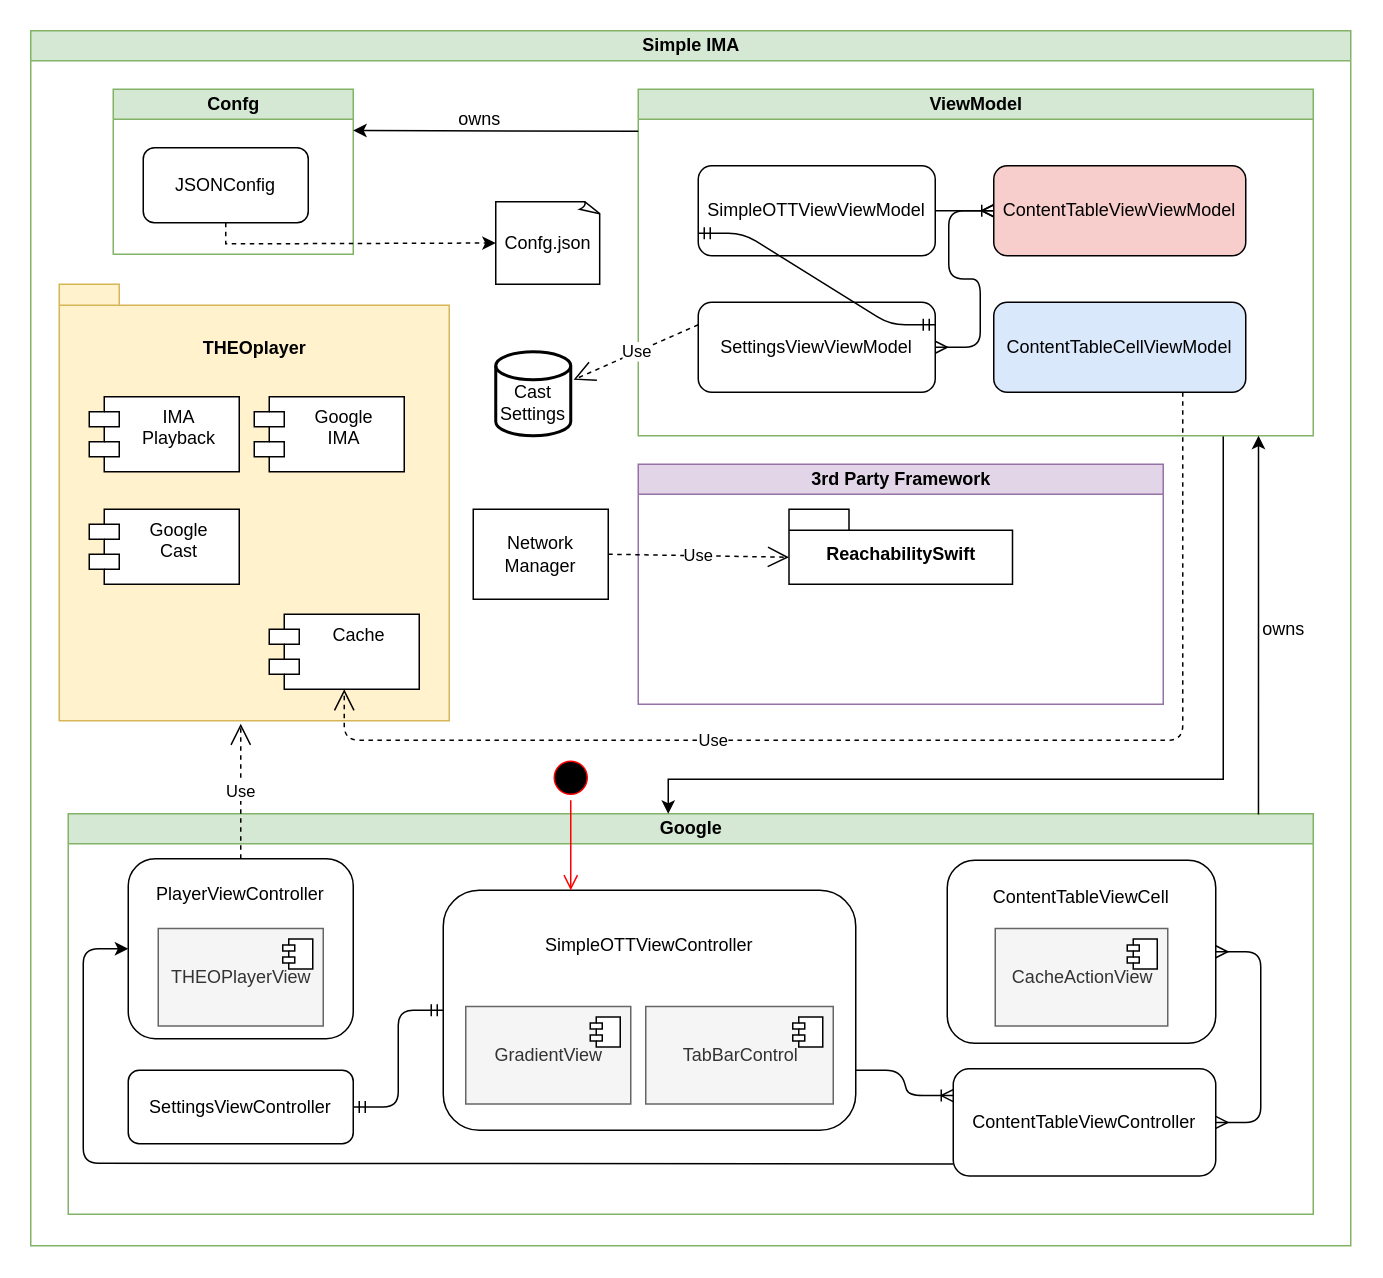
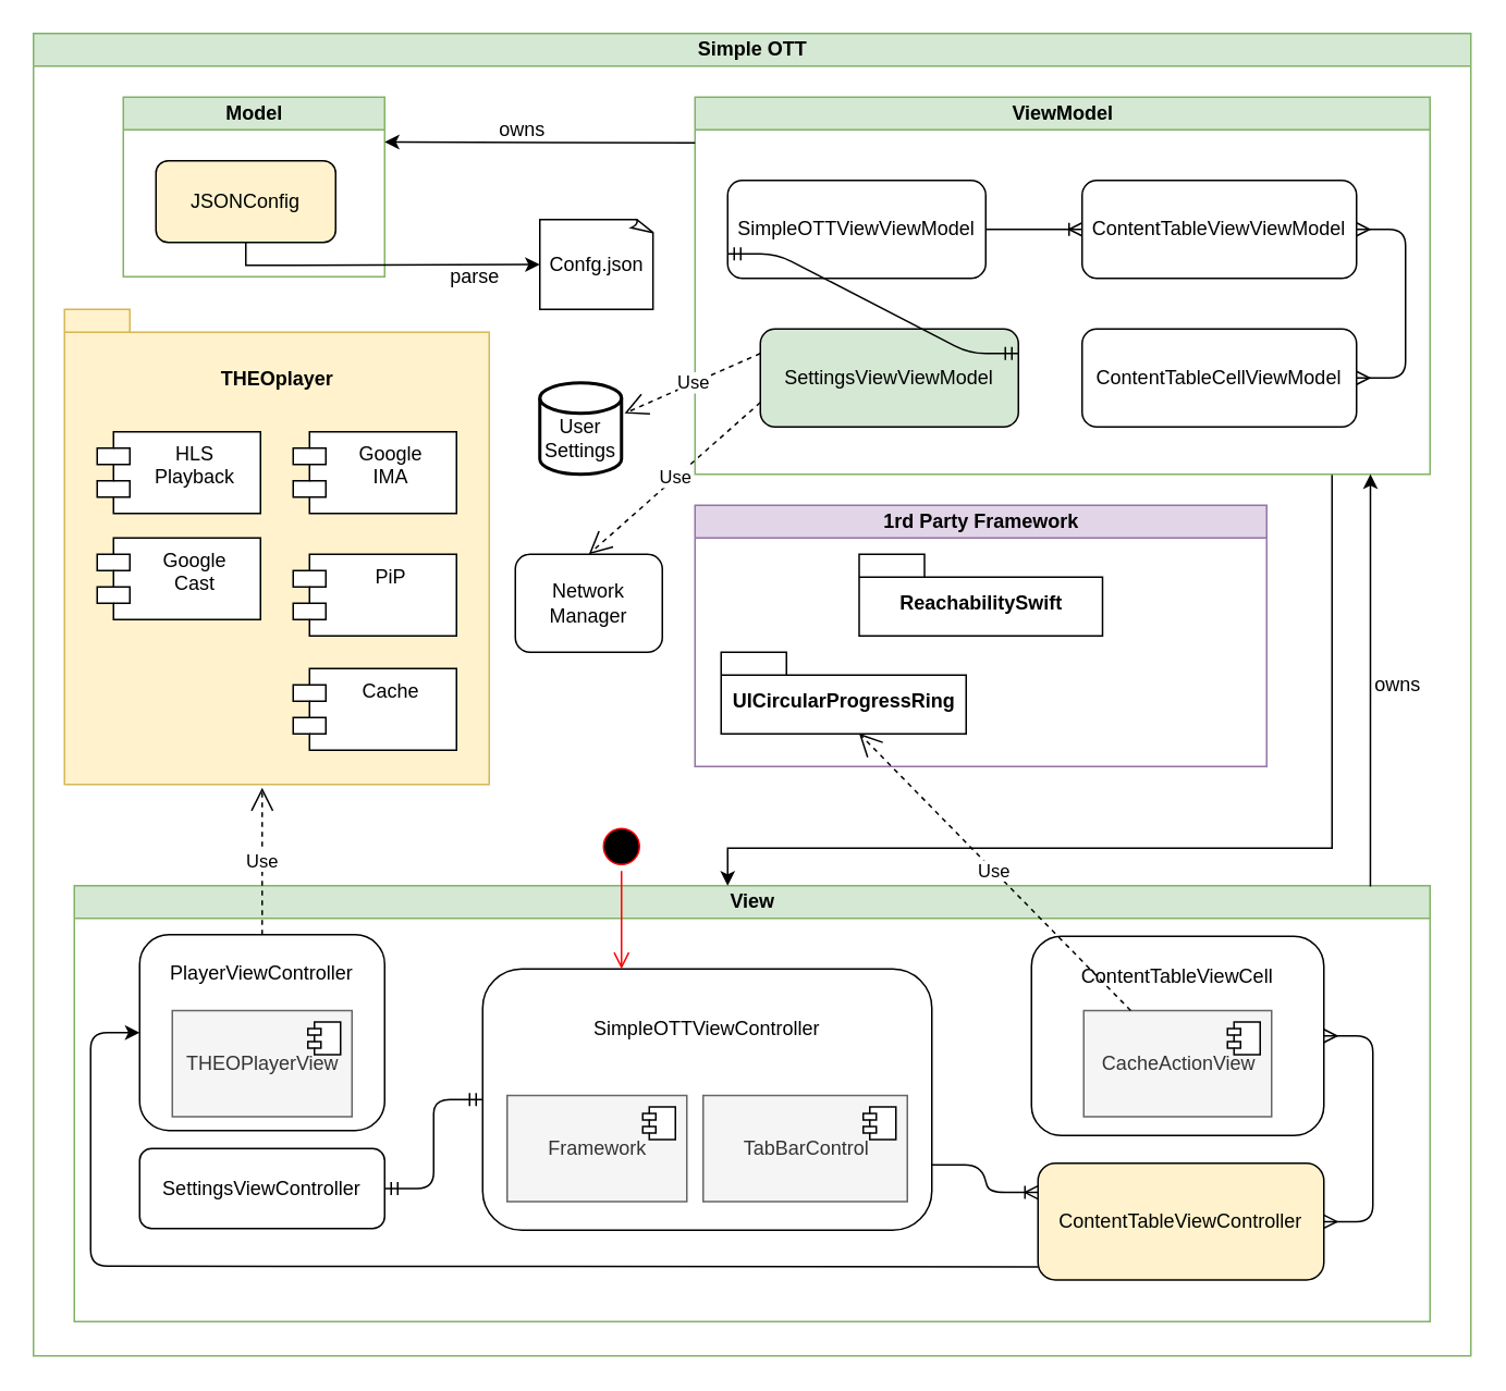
- <mxCell id="2" value="Simple IMA" style="swimlane;html=1;startSize=20;horizontal=1;containerType=tree;fillColor=#d5e8d4;strokeColor=#82b366;" parent="1" vertex="1"><mxGeometry x="20" y="20" width="880" height="810" as="geometry" /></mxCell>
+ <mxCell id="2" value="Simple OTT" style="swimlane;html=1;startSize=20;horizontal=1;containerType=tree;fillColor=#d5e8d4;strokeColor=#82b366;" parent="1" vertex="1"><mxGeometry x="20" y="20" width="880" height="810" as="geometry" /></mxCell>
- <mxCell id="3" value="Confg" style="swimlane;html=1;startSize=20;horizontal=1;containerType=tree;fillColor=#d5e8d4;strokeColor=#82b366;" parent="2" vertex="1"><mxGeometry x="55" y="39" width="160" height="110" as="geometry" /></mxCell>
+ <mxCell id="3" value="Model" style="swimlane;html=1;startSize=20;horizontal=1;containerType=tree;fillColor=#d5e8d4;strokeColor=#82b366;" parent="2" vertex="1"><mxGeometry x="55" y="39" width="160" height="110" as="geometry" /></mxCell>
- <mxCell id="4" value="JSONConfig" style="rounded=1;whiteSpace=wrap;html=1;" vertex="1" parent="3"><mxGeometry x="20" y="39" width="110" height="50" as="geometry" /></mxCell>
+ <mxCell id="4" value="JSONConfig" style="rounded=1;whiteSpace=wrap;html=1;fillColor=#fff2cc;" vertex="1" parent="3"><mxGeometry x="20" y="39" width="110" height="50" as="geometry" /></mxCell>
- <mxCell id="26" value="SimpleOTTViewViewModel" style="rounded=1;whiteSpace=wrap;html=1;" vertex="1" parent="25"><mxGeometry x="40" y="51" width="158" height="60" as="geometry" /></mxCell>
+ <mxCell id="26" value="SimpleOTTViewViewModel" style="rounded=1;whiteSpace=wrap;html=1;" vertex="1" parent="25"><mxGeometry x="20" y="51" width="158" height="60" as="geometry" /></mxCell>
- <mxCell id="27" value="ContentTableViewViewModel" style="rounded=1;whiteSpace=wrap;html=1;fillColor=#f8cecc;" vertex="1" parent="25"><mxGeometry x="237" y="51" width="168" height="60" as="geometry" /></mxCell>
+ <mxCell id="27" value="ContentTableViewViewModel" style="rounded=1;whiteSpace=wrap;html=1;" vertex="1" parent="25"><mxGeometry x="237" y="51" width="168" height="60" as="geometry" /></mxCell>
- <mxCell id="58" style="edgeStyle=orthogonalEdgeStyle;rounded=0;orthogonalLoop=1;jettySize=auto;html=1;exitX=0.5;exitY=1;exitDx=0;exitDy=0;entryX=0;entryY=0.5;entryDx=0;entryDy=0;entryPerimeter=0;dashed=1;" edge="1" parent="2" source="4" target="55"><mxGeometry relative="1" as="geometry"><Array as="points"><mxPoint x="160" y="142" /><mxPoint x="263" y="142" /></Array></mxGeometry></mxCell>
+ <mxCell id="58" style="edgeStyle=orthogonalEdgeStyle;rounded=0;orthogonalLoop=1;jettySize=auto;html=1;exitX=0.5;exitY=1;exitDx=0;exitDy=0;entryX=0;entryY=0.5;entryDx=0;entryDy=0;entryPerimeter=0;" edge="1" parent="2" source="4" target="55"><mxGeometry relative="1" as="geometry"><Array as="points"><mxPoint x="160" y="142" /><mxPoint x="263" y="142" /></Array></mxGeometry></mxCell>
+ <mxCell id="59" value="parse" style="text;html=1;align=center;verticalAlign=middle;resizable=0;points=[];autosize=1;" vertex="1" parent="2"><mxGeometry x="245" y="139" width="50" height="20" as="geometry" /></mxCell>
- <mxCell id="32" value="" style="edgeStyle=entityRelationEdgeStyle;fontSize=12;html=1;endArrow=ERmany;startArrow=ERmany;" edge="1" parent="25" source="27" target="28"><mxGeometry width="100" height="100" relative="1" as="geometry"><mxPoint x="430" y="260" as="sourcePoint" /><mxPoint x="530" y="160" as="targetPoint" /></mxGeometry></mxCell>
+ <mxCell id="32" value="" style="edgeStyle=entityRelationEdgeStyle;fontSize=12;html=1;endArrow=ERmany;startArrow=ERmany;" edge="1" parent="25" source="27" target="29"><mxGeometry width="100" height="100" relative="1" as="geometry"><mxPoint x="430" y="260" as="sourcePoint" /><mxPoint x="530" y="160" as="targetPoint" /></mxGeometry></mxCell>
- <mxCell id="28" value="SettingsViewViewModel" style="rounded=1;whiteSpace=wrap;html=1;" vertex="1" parent="25"><mxGeometry x="40" y="142" width="158" height="60" as="geometry" /></mxCell>
+ <mxCell id="28" value="SettingsViewViewModel" style="rounded=1;whiteSpace=wrap;html=1;fillColor=#d5e8d4;" vertex="1" parent="25"><mxGeometry x="40" y="142" width="158" height="60" as="geometry" /></mxCell>
- <mxCell id="29" value="ContentTableCellViewModel" style="rounded=1;whiteSpace=wrap;html=1;fillColor=#dae8fc;" vertex="1" parent="25"><mxGeometry x="237" y="142" width="168" height="60" as="geometry" /></mxCell>
+ <mxCell id="29" value="ContentTableCellViewModel" style="rounded=1;whiteSpace=wrap;html=1;" vertex="1" parent="25"><mxGeometry x="237" y="142" width="168" height="60" as="geometry" /></mxCell>
- <mxCell id="48" value="Cast Settings" style="text;html=1;strokeColor=none;fillColor=none;align=center;verticalAlign=middle;whiteSpace=wrap;rounded=0;" vertex="1" parent="2"><mxGeometry x="315" y="244" width="40" height="8" as="geometry" /></mxCell>
+ <mxCell id="48" value="User Settings" style="text;html=1;strokeColor=none;fillColor=none;align=center;verticalAlign=middle;whiteSpace=wrap;rounded=0;" vertex="1" parent="2"><mxGeometry x="315" y="244" width="40" height="8" as="geometry" /></mxCell>
- <mxCell id="34" value="IMA&#10;Playback" style="shape=module;align=left;spacingLeft=20;align=center;verticalAlign=top;" vertex="1" parent="2"><mxGeometry x="39" y="244" width="100" height="50" as="geometry" /></mxCell>
+ <mxCell id="34" value="HLS&#10;Playback" style="shape=module;align=left;spacingLeft=20;align=center;verticalAlign=top;" vertex="1" parent="2"><mxGeometry x="39" y="244" width="100" height="50" as="geometry" /></mxCell>
- <mxCell id="36" value="Google&#10;IMA" style="shape=module;align=left;spacingLeft=20;align=center;verticalAlign=top;" vertex="1" parent="2"><mxGeometry x="149" y="244" width="100" height="50" as="geometry" /></mxCell>
+ <mxCell id="36" value="Google&#10;IMA" style="shape=module;align=left;spacingLeft=20;align=center;verticalAlign=top;" vertex="1" parent="2"><mxGeometry x="159" y="244" width="100" height="50" as="geometry" /></mxCell>
+ <mxCell id="49" value="Use" style="endArrow=open;endSize=12;dashed=1;html=1;exitX=0;exitY=0.75;exitDx=0;exitDy=0;entryX=0.5;entryY=0;entryDx=0;entryDy=0;" edge="1" parent="2" source="28" target="50"><mxGeometry width="160" relative="1" as="geometry"><mxPoint x="325" y="275" as="sourcePoint" /><mxPoint x="485" y="275" as="targetPoint" /></mxGeometry></mxCell>
- <mxCell id="39" value="3rd Party Framework" style="swimlane;html=1;startSize=20;horizontal=1;containerType=tree;fillColor=#e1d5e7;strokeColor=#9673a6;" vertex="1" parent="2"><mxGeometry x="405" y="289" width="350" height="160" as="geometry" /></mxCell>
+ <mxCell id="39" value="1rd Party Framework" style="swimlane;html=1;startSize=20;horizontal=1;containerType=tree;fillColor=#e1d5e7;strokeColor=#9673a6;" vertex="1" parent="2"><mxGeometry x="405" y="289" width="350" height="160" as="geometry" /></mxCell>
- <mxCell id="35" value="Google&#10;Cast" style="shape=module;align=left;spacingLeft=20;align=center;verticalAlign=top;" vertex="1" parent="2"><mxGeometry x="39" y="319" width="100" height="50" as="geometry" /></mxCell>
+ <mxCell id="35" value="Google&#10;Cast" style="shape=module;align=left;spacingLeft=20;align=center;verticalAlign=top;" vertex="1" parent="2"><mxGeometry x="39" y="309" width="100" height="50" as="geometry" /></mxCell>
+ <mxCell id="37" value="PiP" style="shape=module;align=left;spacingLeft=20;align=center;verticalAlign=top;" vertex="1" parent="2"><mxGeometry x="159" y="319" width="100" height="50" as="geometry" /></mxCell>
- <mxCell id="50" value="Network&lt;br&gt;Manager" style="whiteSpace=wrap;html=1;fillColor=none;rounded=0;" vertex="1" parent="2"><mxGeometry x="295" y="319" width="90" height="60" as="geometry" /></mxCell>
+ <mxCell id="50" value="Network&lt;br&gt;Manager" style="rounded=1;whiteSpace=wrap;html=1;fillColor=none;" vertex="1" parent="2"><mxGeometry x="295" y="319" width="90" height="60" as="geometry" /></mxCell>
- <mxCell id="51" value="Use" style="endArrow=open;endSize=12;dashed=1;html=1;exitX=1;exitY=0.5;exitDx=0;exitDy=0;entryX=0;entryY=0;entryDx=0;entryDy=32;entryPerimeter=0;" edge="1" parent="2" source="50" target="40"><mxGeometry width="160" relative="1" as="geometry"><mxPoint x="355" y="405" as="sourcePoint" /><mxPoint x="515" y="405" as="targetPoint" /></mxGeometry></mxCell>
+ <mxCell id="41" value="UICircularProgressRing" style="shape=folder;fontStyle=1;spacingTop=10;tabWidth=40;tabHeight=14;tabPosition=left;html=1;" vertex="1" parent="39"><mxGeometry x="16" y="90" width="150" height="50" as="geometry" /></mxCell>
- <mxCell id="54" value="Use" style="endArrow=open;endSize=12;dashed=1;html=1;exitX=0.75;exitY=1;exitDx=0;exitDy=0;entryX=0.5;entryY=1;entryDx=0;entryDy=0;" edge="1" parent="2" source="29" target="38"><mxGeometry x="0.321" width="160" relative="1" as="geometry"><mxPoint x="365" y="469" as="sourcePoint" /><mxPoint x="225" y="473" as="targetPoint" /><Array as="points"><mxPoint x="768" y="473" /><mxPoint x="209" y="473" /></Array><mxPoint as="offset" /></mxGeometry></mxCell>
+ <mxCell id="52" value="Use" style="endArrow=open;endSize=12;dashed=1;html=1;entryX=0.563;entryY=0.994;entryDx=0;entryDy=0;entryPerimeter=0;exitX=0.25;exitY=0;exitDx=0;exitDy=0;" edge="1" parent="2" source="12" target="41"><mxGeometry width="160" relative="1" as="geometry"><mxPoint x="565" y="609" as="sourcePoint" /><mxPoint x="725" y="609" as="targetPoint" /></mxGeometry></mxCell>
- <mxCell id="6" value="Google&lt;br&gt;" style="swimlane;html=1;startSize=20;horizontal=1;containerType=tree;fillColor=#d5e8d4;strokeColor=#82b366;" parent="2" vertex="1"><mxGeometry x="25" y="522" width="830" height="267" as="geometry" /></mxCell>
+ <mxCell id="6" value="View&lt;br&gt;" style="swimlane;html=1;startSize=20;horizontal=1;containerType=tree;fillColor=#d5e8d4;strokeColor=#82b366;" parent="2" vertex="1"><mxGeometry x="25" y="522" width="830" height="267" as="geometry" /></mxCell>
- <mxCell id="14" value="GradientView" style="html=1;dropTarget=0;fillColor=#f5f5f5;strokeColor=#666666;fontColor=#333333;" vertex="1" parent="6"><mxGeometry x="265" y="128.5" width="110" height="65" as="geometry" /></mxCell>
+ <mxCell id="14" value="Framework" style="html=1;dropTarget=0;fillColor=#f5f5f5;strokeColor=#666666;fontColor=#333333;" vertex="1" parent="6"><mxGeometry x="265" y="128.5" width="110" height="65" as="geometry" /></mxCell>
- <mxCell id="10" value="SettingsViewController" style="rounded=1;whiteSpace=wrap;html=1;" parent="6" vertex="1"><mxGeometry x="40" y="171" width="150" height="49" as="geometry" /></mxCell>
+ <mxCell id="10" value="SettingsViewController" style="rounded=1;whiteSpace=wrap;html=1;" parent="6" vertex="1"><mxGeometry x="40" y="161" width="150" height="49" as="geometry" /></mxCell>
- <mxCell id="9" value="ContentTableViewController" style="rounded=1;whiteSpace=wrap;html=1;" parent="6" vertex="1"><mxGeometry x="590" y="170" width="175" height="71.5" as="geometry" /></mxCell>
+ <mxCell id="9" value="ContentTableViewController" style="rounded=1;whiteSpace=wrap;html=1;fillColor=#fff2cc;" parent="6" vertex="1"><mxGeometry x="590" y="170" width="175" height="71.5" as="geometry" /></mxCell>
